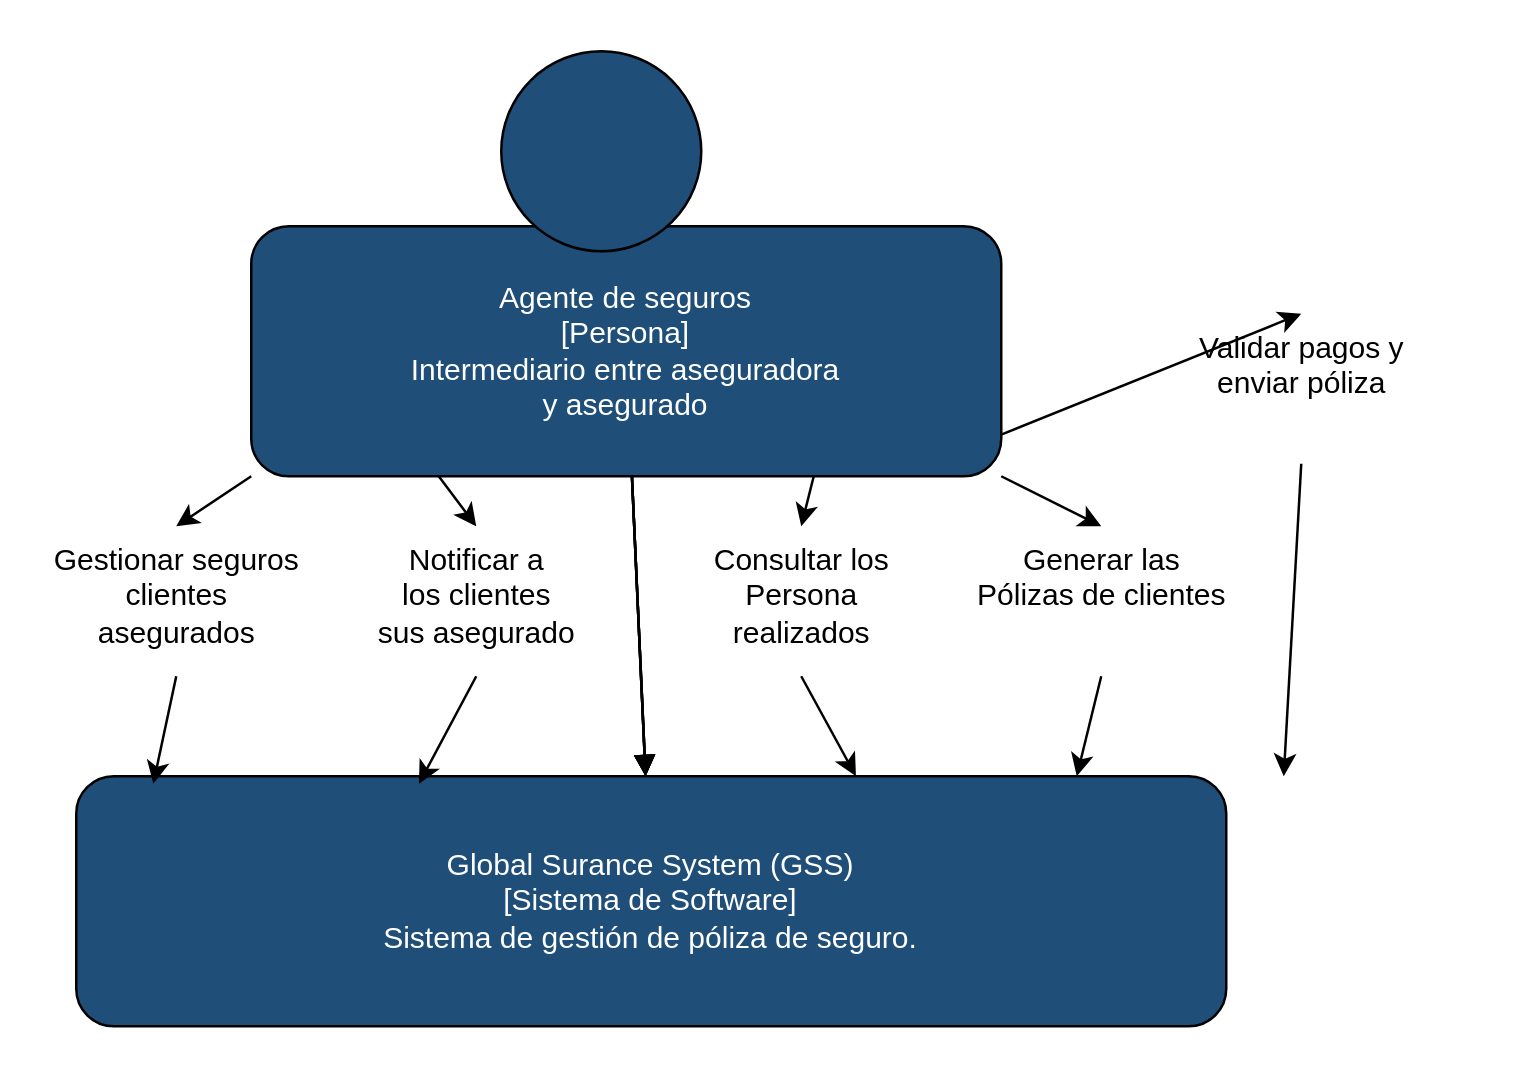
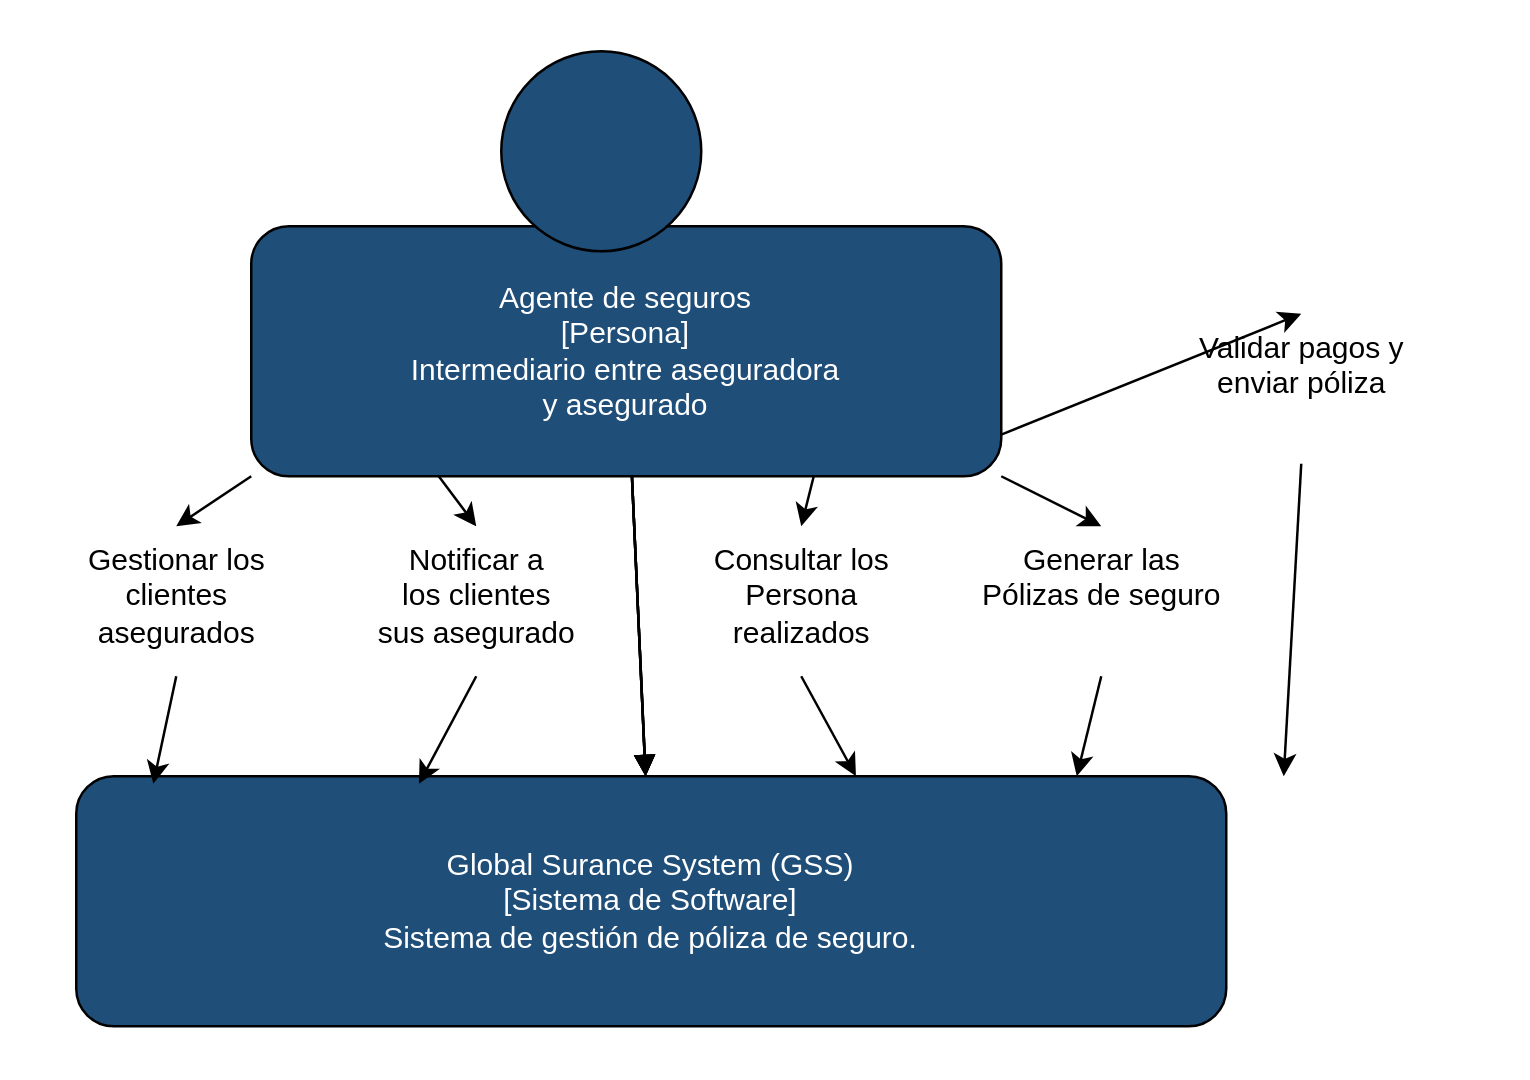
- <mxCell id="16" value="Generar las&#10;Pólizas de clientes" style="text;html=1;strokeColor=none;fillColor=none;align=center;" parent="1" vertex="1"><mxGeometry x="380" y="210" width="120" height="60" as="geometry" /></mxCell>
+ <mxCell id="16" value="Generar las&#10;Pólizas de seguro" style="text;html=1;strokeColor=none;fillColor=none;align=center;" parent="1" vertex="1"><mxGeometry x="380" y="210" width="120" height="60" as="geometry" /></mxCell>
- <mxCell id="13" value="Gestionar seguros&#10;clientes&#10;asegurados" style="text;html=1;strokeColor=none;fillColor=none;align=center;" parent="1" vertex="1"><mxGeometry x="20" y="210" width="100" height="60" as="geometry" /></mxCell>
+ <mxCell id="13" value="Gestionar los&#10;clientes&#10;asegurados" style="text;html=1;strokeColor=none;fillColor=none;align=center;" parent="1" vertex="1"><mxGeometry x="20" y="210" width="100" height="60" as="geometry" /></mxCell>
